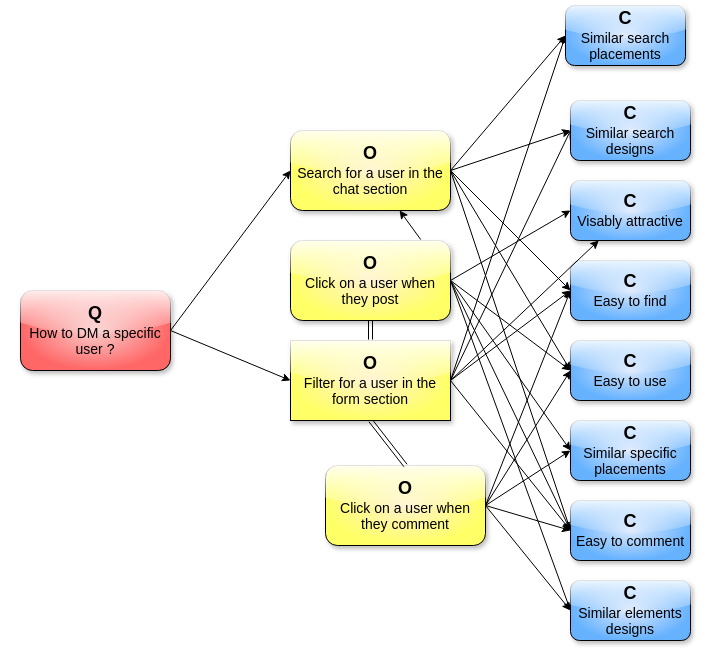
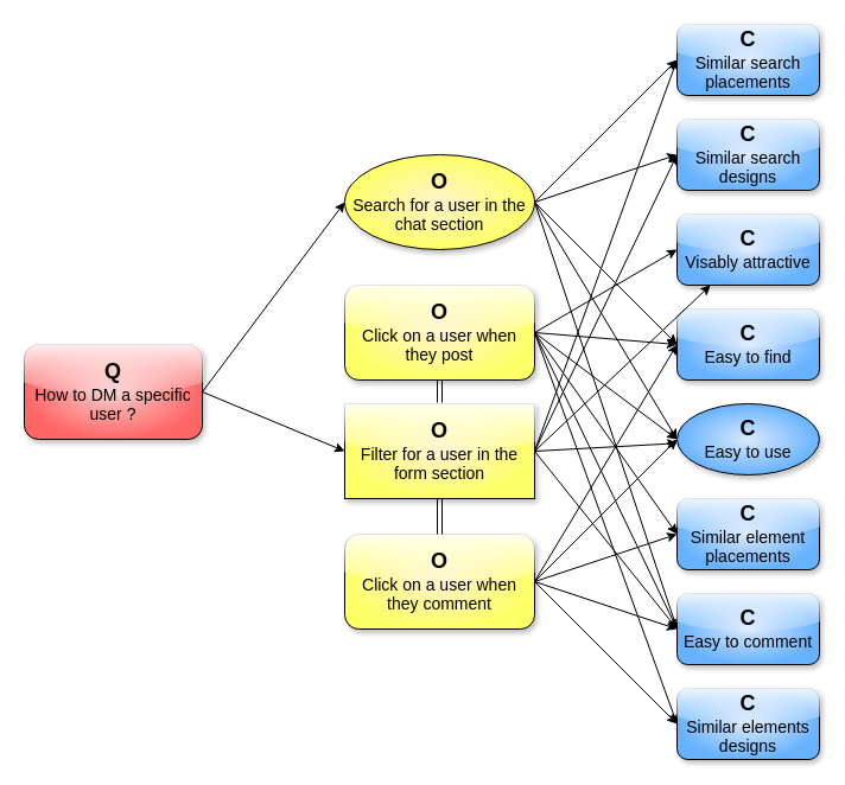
- <mxCell id="39" value="&lt;font&gt;&lt;b&gt;&lt;font style=&quot;font-size: 18px&quot;&gt;C&lt;/font&gt;&lt;/b&gt;&lt;br&gt;&lt;span style=&quot;font-size: 14px&quot;&gt;Similar search placements&lt;/span&gt;&lt;br&gt;&lt;/font&gt;" style="rounded=1;whiteSpace=wrap;html=1;fillColor=#dae8fc;strokeColor=#000000;glass=1;shadow=1;gradientDirection=radial;gradientColor=#66B2FF;" parent="1" vertex="1"><mxGeometry x="565" y="5" width="120" height="60" as="geometry" /></mxCell>
+ <mxCell id="39" value="&lt;font&gt;&lt;b&gt;&lt;font style=&quot;font-size: 18px&quot;&gt;C&lt;/font&gt;&lt;/b&gt;&lt;br&gt;&lt;span style=&quot;font-size: 14px&quot;&gt;Similar search placements&lt;/span&gt;&lt;br&gt;&lt;/font&gt;" style="rounded=1;whiteSpace=wrap;html=1;fillColor=#dae8fc;strokeColor=#000000;glass=1;shadow=1;gradientDirection=radial;gradientColor=#66B2FF;" parent="1" vertex="1"><mxGeometry x="570" y="20" width="120" height="60" as="geometry" /></mxCell>
- <mxCell id="32" style="edgeStyle=none;rounded=0;orthogonalLoop=1;jettySize=auto;html=1;exitX=1;exitY=0.5;exitDx=0;exitDy=0;entryX=0;entryY=0.5;entryDx=0;entryDy=0;fontSize=14;endArrow=open;" parent="1" source="36" target="37" edge="1"><mxGeometry relative="1" as="geometry" /></mxCell>
+ <mxCell id="32" style="edgeStyle=none;rounded=0;orthogonalLoop=1;jettySize=auto;html=1;exitX=1;exitY=0.5;exitDx=0;exitDy=0;entryX=0;entryY=0.5;entryDx=0;entryDy=0;fontSize=14;" parent="1" source="36" target="37" edge="1"><mxGeometry relative="1" as="geometry" /></mxCell>
- <mxCell id="10" value="&lt;font&gt;&lt;b&gt;&lt;font style=&quot;font-size: 18px&quot;&gt;O&lt;/font&gt;&lt;/b&gt;&lt;br&gt;&lt;span style=&quot;font-size: 14px&quot;&gt;Search for a user in the chat section&lt;/span&gt;&lt;br&gt;&lt;/font&gt;" style="rounded=1;whiteSpace=wrap;html=1;fillColor=#fff2cc;strokeColor=#000000;gradientColor=#FFFF66;gradientDirection=radial;glass=1;shadow=1;" parent="1" vertex="1"><mxGeometry x="290" y="130" width="160" height="80" as="geometry" /></mxCell>
+ <mxCell id="10" value="&lt;font&gt;&lt;b&gt;&lt;font style=&quot;font-size: 18px&quot;&gt;O&lt;/font&gt;&lt;/b&gt;&lt;br&gt;&lt;span style=&quot;font-size: 14px&quot;&gt;Search for a user in the chat section&lt;/span&gt;&lt;br&gt;&lt;/font&gt;" style="ellipse;whiteSpace=wrap;html=1;fillColor=#fff2cc;strokeColor=#000000;gradientColor=#FFFF66;gradientDirection=radial;glass=1;shadow=1;" parent="1" vertex="1"><mxGeometry x="290" y="130" width="160" height="80" as="geometry" /></mxCell>
- <mxCell id="12" style="edgeStyle=none;rounded=0;orthogonalLoop=1;jettySize=auto;html=1;exitX=1;exitY=0.5;exitDx=0;exitDy=0;fontSize=14;" parent="1" source="17" target="10" edge="1"><mxGeometry relative="1" as="geometry" /></mxCell>
+ <mxCell id="12" style="edgeStyle=none;rounded=0;orthogonalLoop=1;jettySize=auto;html=1;exitX=1;exitY=0.5;exitDx=0;exitDy=0;entryX=0;entryY=0.5;entryDx=0;entryDy=0;fontSize=14;" parent="1" source="17" target="24" edge="1"><mxGeometry relative="1" as="geometry" /></mxCell>
- <mxCell id="34" style="edgeStyle=none;rounded=0;orthogonalLoop=1;jettySize=auto;html=1;exitX=1;exitY=0.5;exitDx=0;exitDy=0;entryX=0;entryY=0.5;entryDx=0;entryDy=0;fontSize=14;" parent="1" source="36" target="24" edge="1"><mxGeometry relative="1" as="geometry" /></mxCell>
+ <mxCell id="34" style="edgeStyle=none;rounded=0;orthogonalLoop=1;jettySize=auto;html=1;exitX=1;exitY=0.5;exitDx=0;exitDy=0;fontSize=14;" parent="1" source="36" target="28" edge="1"><mxGeometry relative="1" as="geometry" /></mxCell>
- <mxCell id="28" value="&lt;font&gt;&lt;b&gt;&lt;font style=&quot;font-size: 18px&quot;&gt;C&lt;/font&gt;&lt;/b&gt;&lt;br&gt;&lt;span style=&quot;font-size: 14px&quot;&gt;Easy to use&lt;/span&gt;&lt;br&gt;&lt;/font&gt;" style="rounded=1;whiteSpace=wrap;html=1;fillColor=#dae8fc;strokeColor=#000000;glass=1;shadow=1;gradientDirection=radial;gradientColor=#66B2FF;" parent="1" vertex="1"><mxGeometry x="570" y="340" width="120" height="60" as="geometry" /></mxCell>
+ <mxCell id="28" value="&lt;font&gt;&lt;b&gt;&lt;font style=&quot;font-size: 18px&quot;&gt;C&lt;/font&gt;&lt;/b&gt;&lt;br&gt;&lt;span style=&quot;font-size: 14px&quot;&gt;Easy to use&lt;/span&gt;&lt;br&gt;&lt;/font&gt;" style="ellipse;whiteSpace=wrap;html=1;fillColor=#dae8fc;strokeColor=#000000;glass=1;shadow=1;gradientDirection=radial;gradientColor=#66B2FF;" parent="1" vertex="1"><mxGeometry x="570" y="340" width="120" height="60" as="geometry" /></mxCell>
- <mxCell id="27" value="&lt;font&gt;&lt;b&gt;&lt;font style=&quot;font-size: 18px&quot;&gt;C&lt;/font&gt;&lt;/b&gt;&lt;br&gt;&lt;span style=&quot;font-size: 14px&quot;&gt;Similar specific placements&lt;/span&gt;&lt;br&gt;&lt;/font&gt;" style="rounded=1;whiteSpace=wrap;html=1;fillColor=#dae8fc;strokeColor=#000000;glass=1;shadow=1;gradientDirection=radial;gradientColor=#66B2FF;" parent="1" vertex="1"><mxGeometry x="570" y="420" width="120" height="60" as="geometry" /></mxCell>
+ <mxCell id="27" value="&lt;font&gt;&lt;b&gt;&lt;font style=&quot;font-size: 18px&quot;&gt;C&lt;/font&gt;&lt;/b&gt;&lt;br&gt;&lt;span style=&quot;font-size: 14px&quot;&gt;Similar element placements&lt;/span&gt;&lt;br&gt;&lt;/font&gt;" style="rounded=1;whiteSpace=wrap;html=1;fillColor=#dae8fc;strokeColor=#000000;glass=1;shadow=1;gradientDirection=radial;gradientColor=#66B2FF;" parent="1" vertex="1"><mxGeometry x="570" y="420" width="120" height="60" as="geometry" /></mxCell>
- <mxCell id="23" value="&lt;font&gt;&lt;b&gt;&lt;font style=&quot;font-size: 18px&quot;&gt;O&lt;/font&gt;&lt;/b&gt;&lt;br&gt;&lt;span style=&quot;font-size: 14px&quot;&gt;Click on a user when they comment&lt;/span&gt;&lt;br&gt;&lt;/font&gt;" style="rounded=1;whiteSpace=wrap;html=1;fillColor=#fff2cc;strokeColor=#000000;gradientColor=#FFFF66;gradientDirection=radial;glass=1;shadow=1;" parent="1" vertex="1"><mxGeometry x="325" y="465" width="160" height="80" as="geometry" /></mxCell>
+ <mxCell id="23" value="&lt;font&gt;&lt;b&gt;&lt;font style=&quot;font-size: 18px&quot;&gt;O&lt;/font&gt;&lt;/b&gt;&lt;br&gt;&lt;span style=&quot;font-size: 14px&quot;&gt;Click on a user when they comment&lt;/span&gt;&lt;br&gt;&lt;/font&gt;" style="rounded=1;whiteSpace=wrap;html=1;fillColor=#fff2cc;strokeColor=#000000;gradientColor=#FFFF66;gradientDirection=radial;glass=1;shadow=1;" parent="1" vertex="1"><mxGeometry x="290" y="450" width="160" height="80" as="geometry" /></mxCell>
